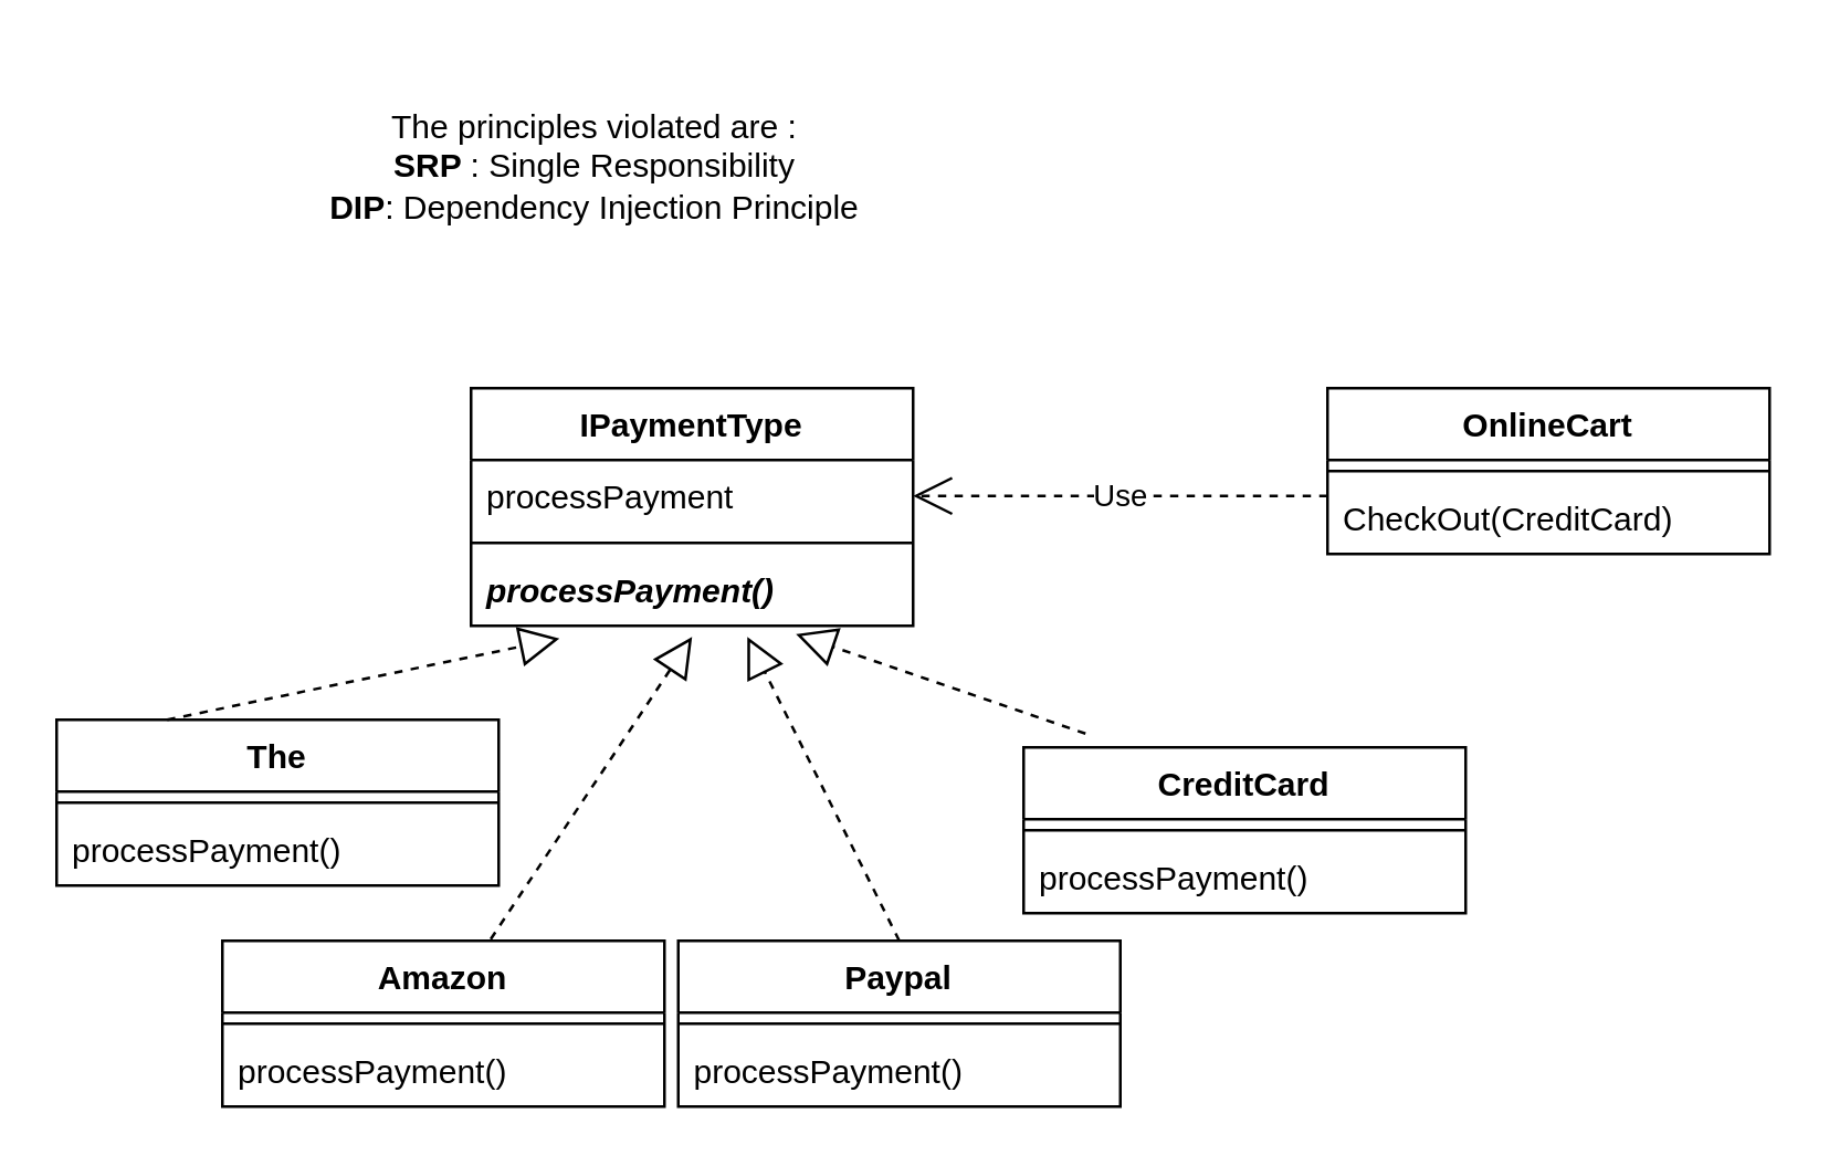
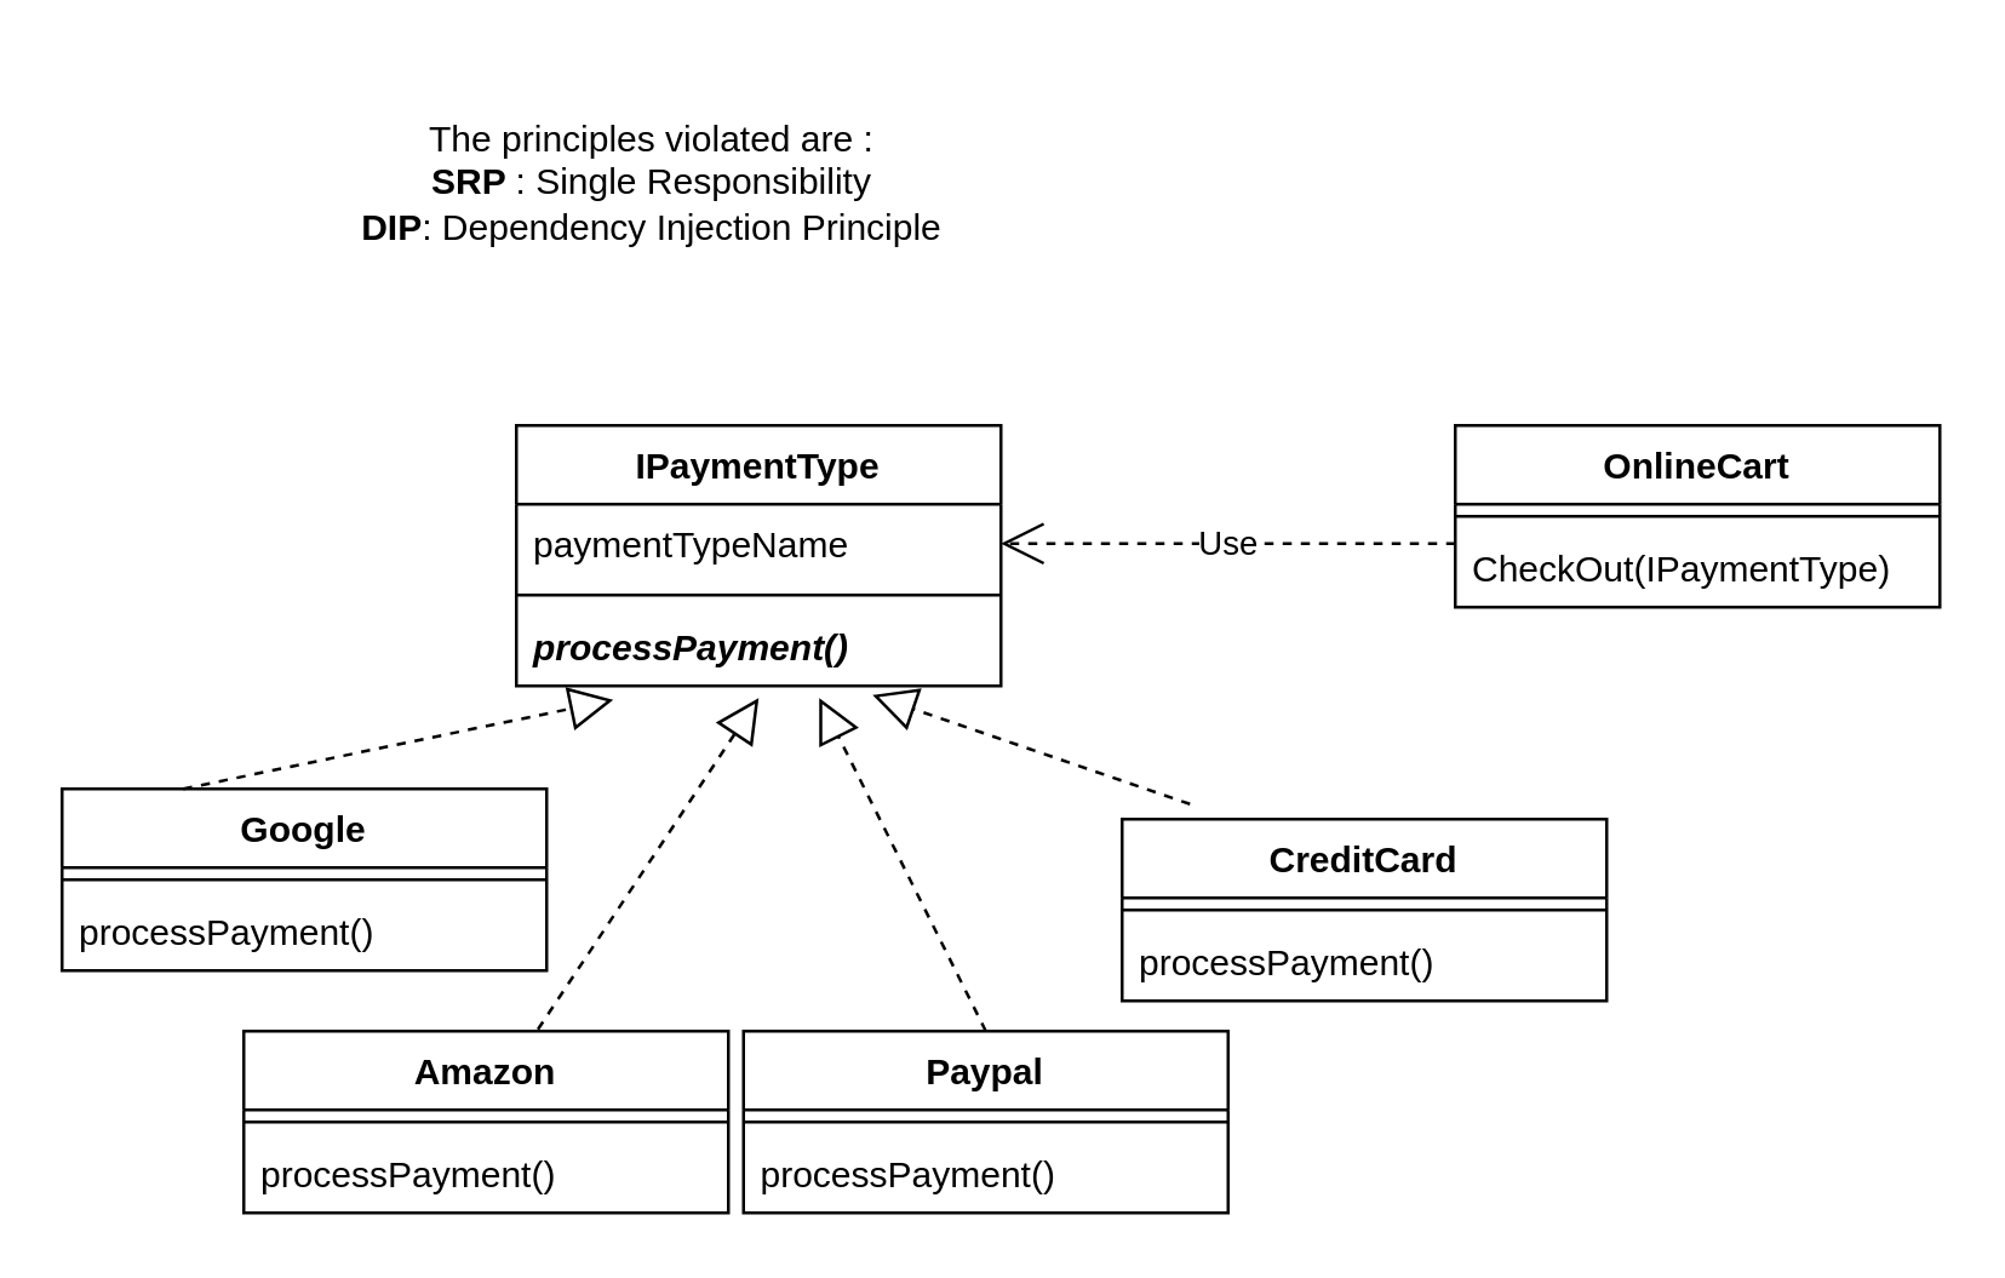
- <mxCell id="4" value="processPayment" style="text;strokeColor=none;fillColor=none;align=left;verticalAlign=top;spacingLeft=4;spacingRight=4;overflow=hidden;rotatable=0;points=[[0,0.5],[1,0.5]];portConstraint=eastwest;" vertex="1" parent="3"><mxGeometry y="26" width="160" height="26" as="geometry" /></mxCell>
+ <mxCell id="4" value="paymentTypeName" style="text;strokeColor=none;fillColor=none;align=left;verticalAlign=top;spacingLeft=4;spacingRight=4;overflow=hidden;rotatable=0;points=[[0,0.5],[1,0.5]];portConstraint=eastwest;" vertex="1" parent="3"><mxGeometry y="26" width="160" height="26" as="geometry" /></mxCell>
- <mxCell id="25" value="CheckOut(CreditCard)" style="text;strokeColor=none;fillColor=none;align=left;verticalAlign=top;spacingLeft=4;spacingRight=4;overflow=hidden;rotatable=0;points=[[0,0.5],[1,0.5]];portConstraint=eastwest;fontStyle=0" vertex="1" parent="23"><mxGeometry y="34" width="160" height="26" as="geometry" /></mxCell>
+ <mxCell id="25" value="CheckOut(IPaymentType)" style="text;strokeColor=none;fillColor=none;align=left;verticalAlign=top;spacingLeft=4;spacingRight=4;overflow=hidden;rotatable=0;points=[[0,0.5],[1,0.5]];portConstraint=eastwest;fontStyle=0" vertex="1" parent="23"><mxGeometry y="34" width="160" height="26" as="geometry" /></mxCell>
- <mxCell id="10" value="The" style="swimlane;fontStyle=1;align=center;verticalAlign=top;childLayout=stackLayout;horizontal=1;startSize=26;horizontalStack=0;resizeParent=1;resizeParentMax=0;resizeLast=0;collapsible=1;marginBottom=0;" vertex="1" parent="1"><mxGeometry x="20" y="260" width="160" height="60" as="geometry" /></mxCell>
+ <mxCell id="10" value="Google" style="swimlane;fontStyle=1;align=center;verticalAlign=top;childLayout=stackLayout;horizontal=1;startSize=26;horizontalStack=0;resizeParent=1;resizeParentMax=0;resizeLast=0;collapsible=1;marginBottom=0;" vertex="1" parent="1"><mxGeometry x="20" y="260" width="160" height="60" as="geometry" /></mxCell>
